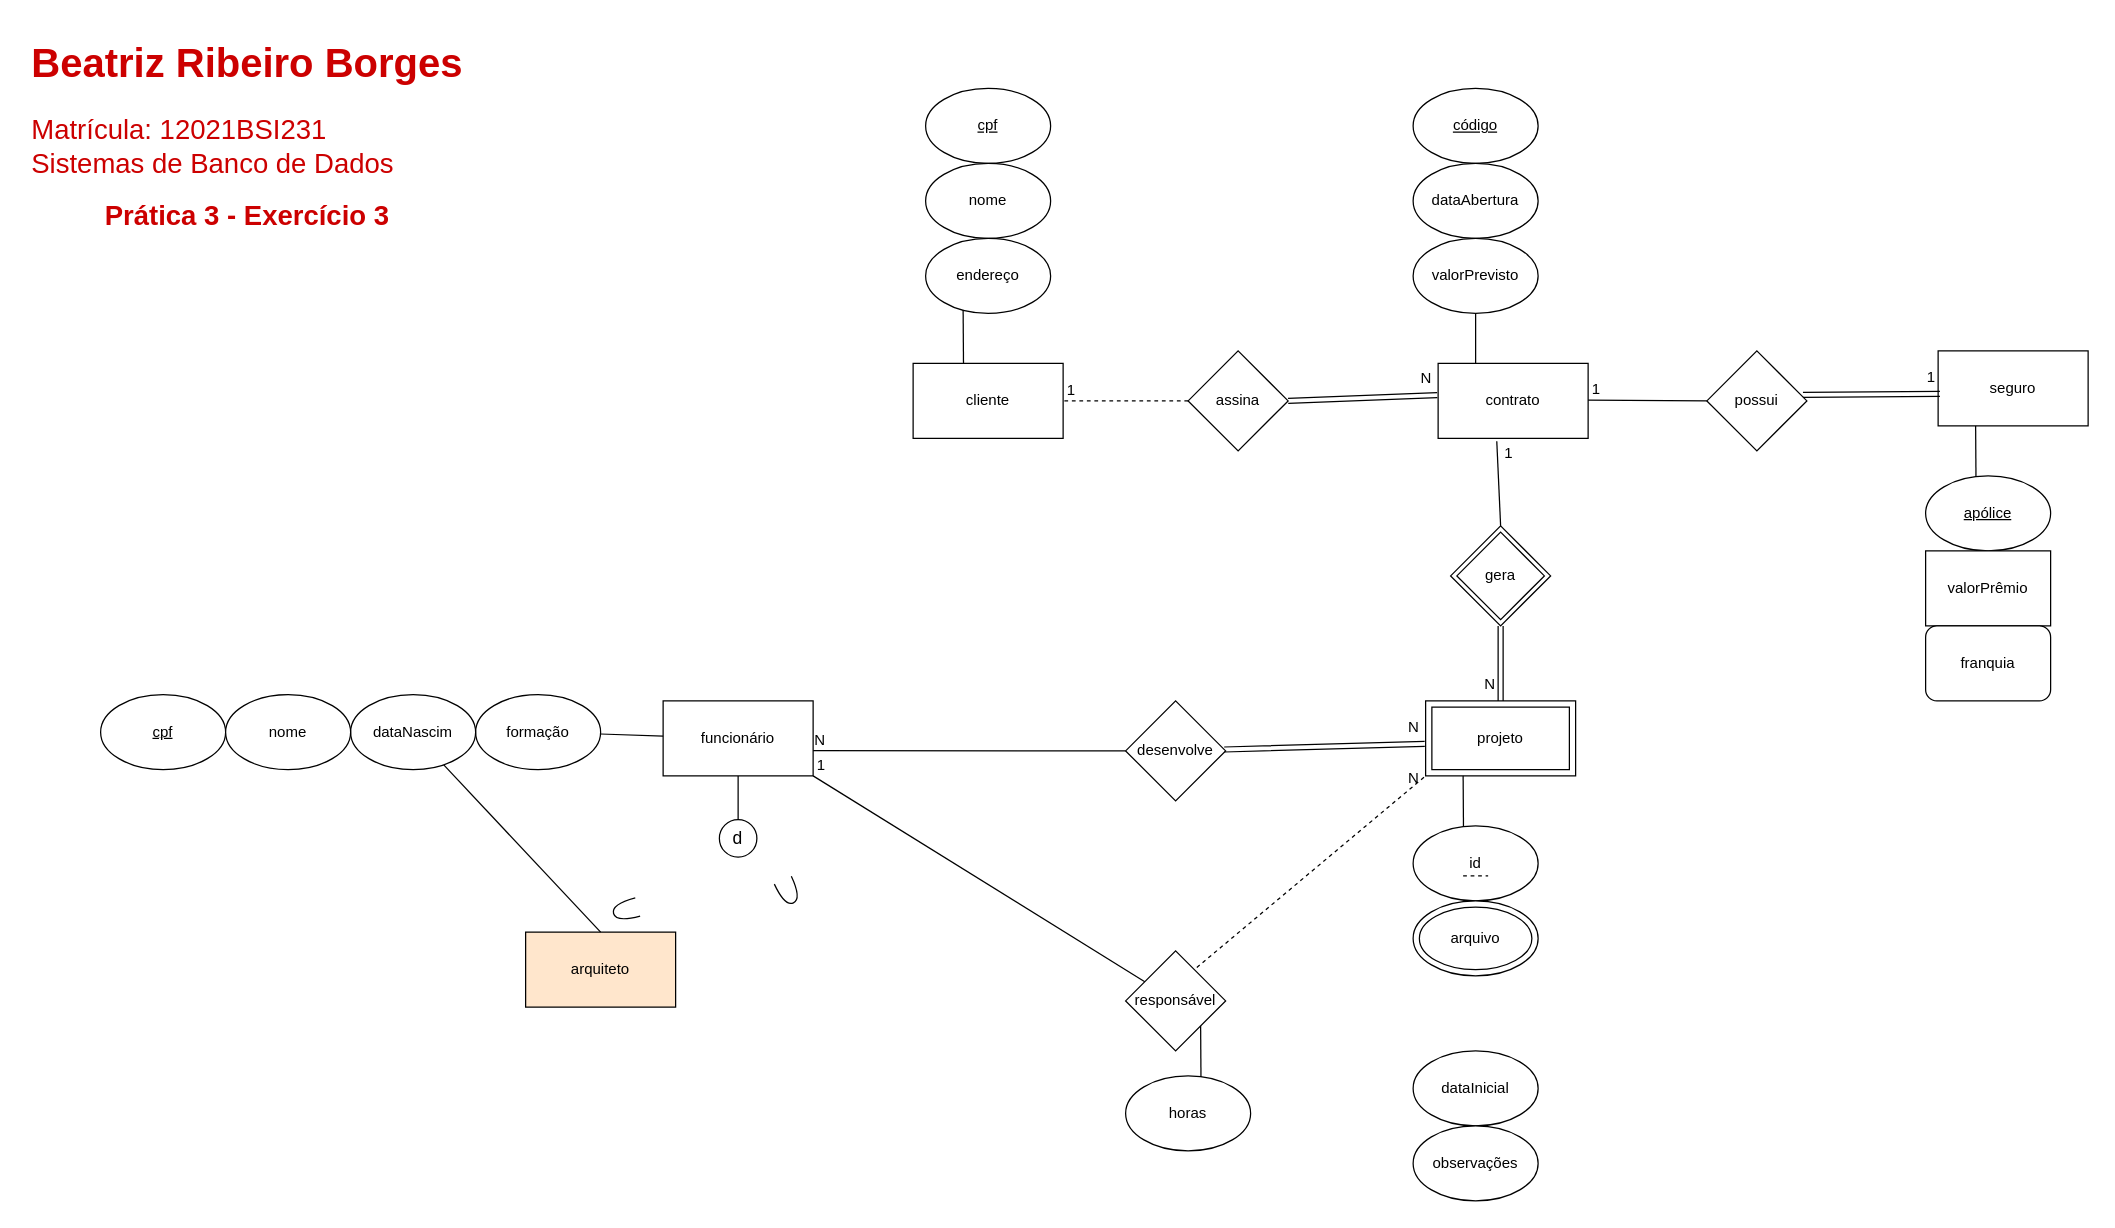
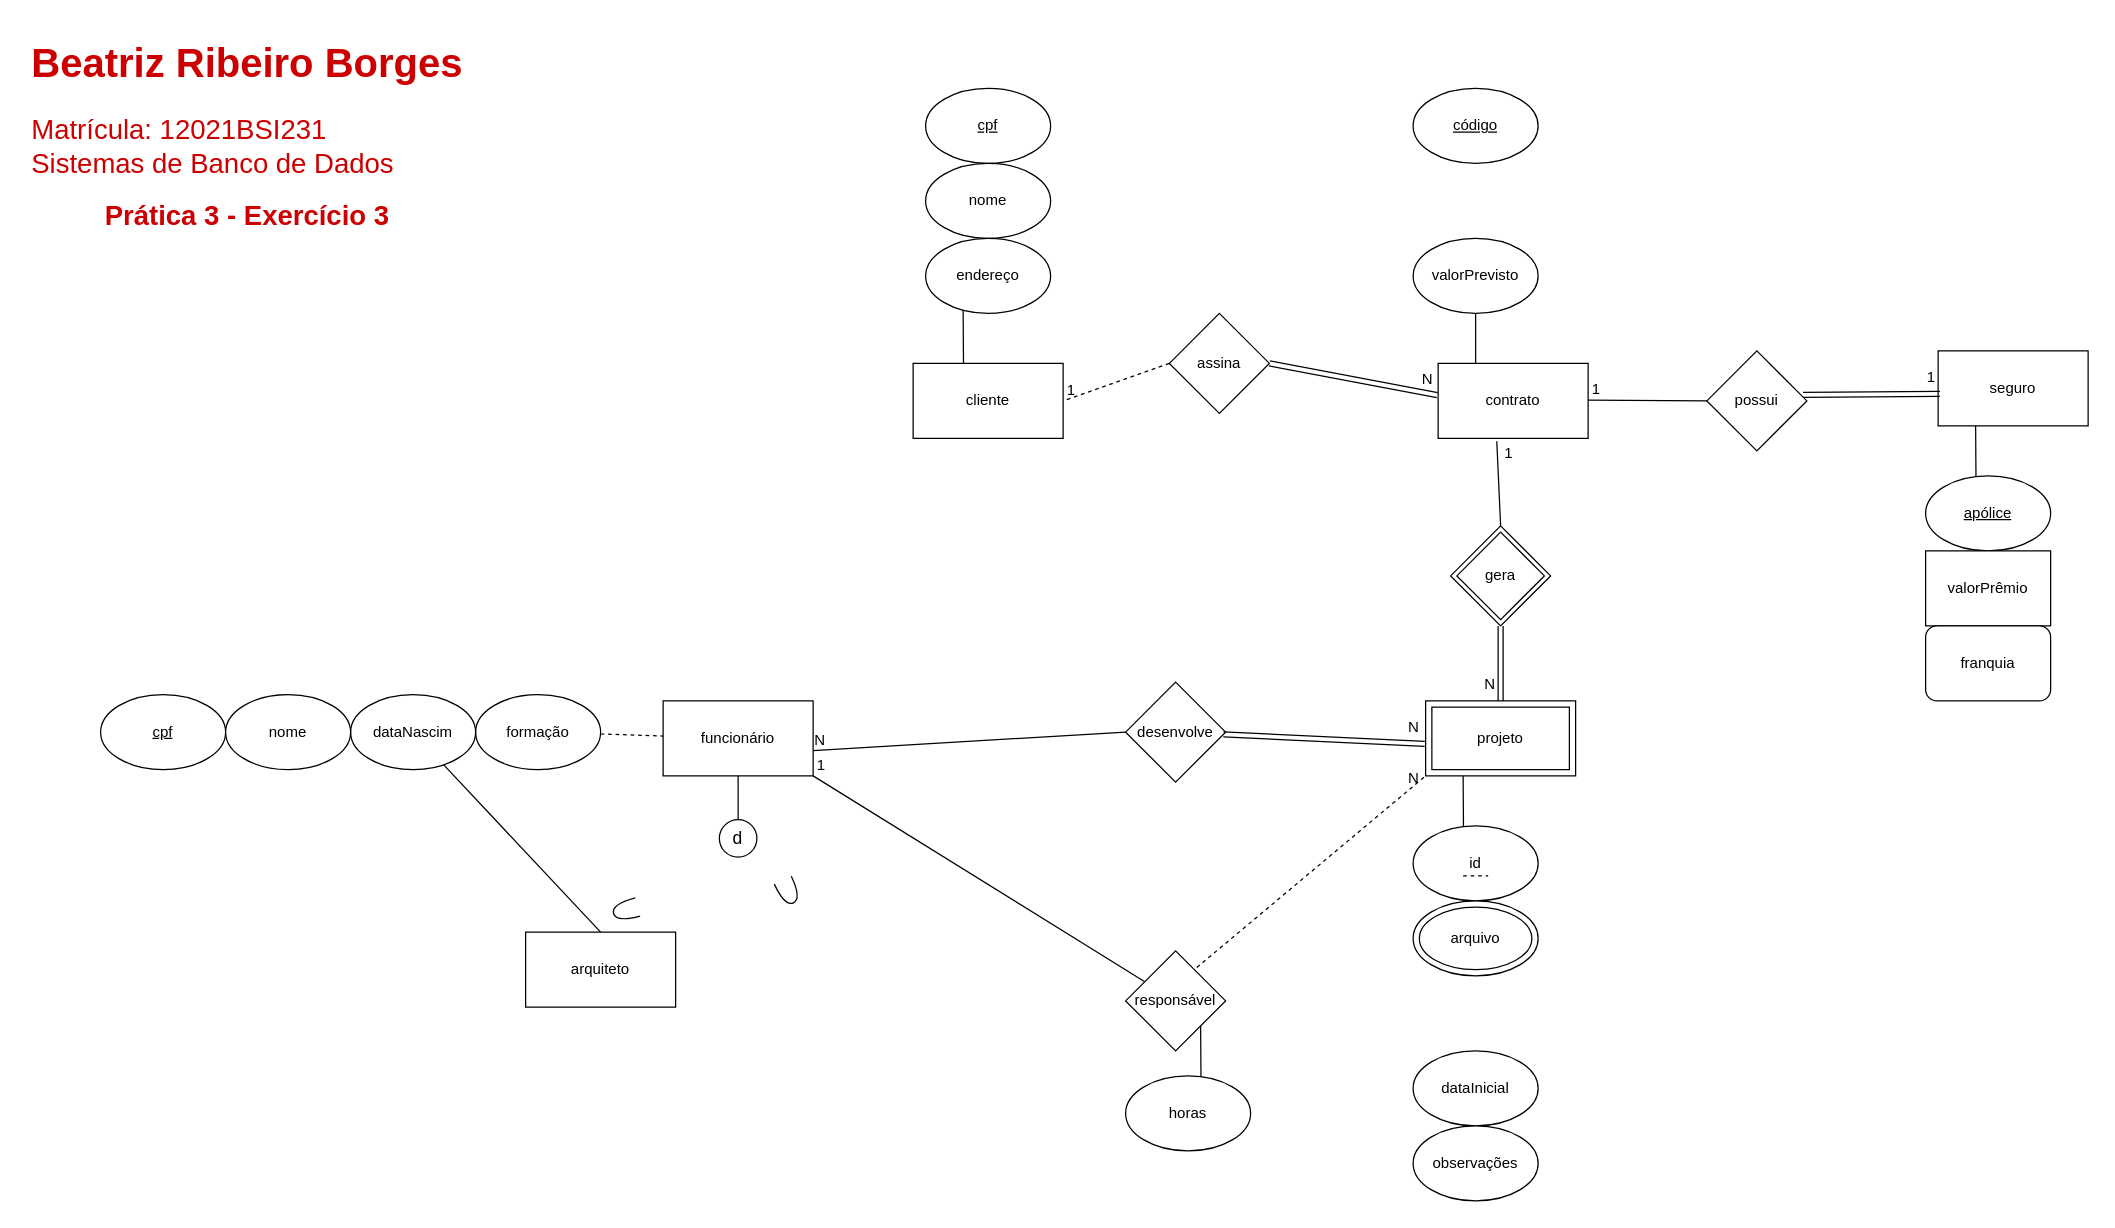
- <mxCell id="24" value="&lt;span&gt;dataAbertura&lt;/span&gt;" style="ellipse;whiteSpace=wrap;html=1;fontStyle=0" vertex="1" parent="1"><mxGeometry x="1130" y="130" width="100" height="60" as="geometry" /></mxCell>
- <mxCell id="40" value="assina" style="rhombus;whiteSpace=wrap;html=1;" vertex="1" parent="1"><mxGeometry x="950" y="280" width="80" height="80" as="geometry" /></mxCell>
+ <mxCell id="40" value="assina" style="rhombus;whiteSpace=wrap;html=1;" vertex="1" parent="1"><mxGeometry x="935" y="250" width="80" height="80" as="geometry" /></mxCell>
- <mxCell id="11" value="" style="endArrow=none;html=1;rounded=0;" edge="1" parent="1" source="12" target="3"><mxGeometry width="50" height="50" relative="1" as="geometry"><mxPoint x="955" y="547.5" as="sourcePoint" /><mxPoint x="590" y="550" as="targetPoint" /></mxGeometry></mxCell>
+ <mxCell id="11" value="" style="endArrow=none;html=1;rounded=0;dashed=1;" edge="1" parent="1" source="12" target="3"><mxGeometry width="50" height="50" relative="1" as="geometry"><mxPoint x="955" y="547.5" as="sourcePoint" /><mxPoint x="590" y="550" as="targetPoint" /></mxGeometry></mxCell>
- <mxCell id="43" value="desenvolve" style="rhombus;whiteSpace=wrap;html=1;" vertex="1" parent="1"><mxGeometry x="900" y="560" width="80" height="80" as="geometry" /></mxCell>
+ <mxCell id="43" value="desenvolve" style="rhombus;whiteSpace=wrap;html=1;" vertex="1" parent="1"><mxGeometry x="900" y="545" width="80" height="80" as="geometry" /></mxCell>
- <mxCell id="4" value="arquiteto" style="rounded=0;whiteSpace=wrap;html=1;fillColor=#ffe6cc;" vertex="1" parent="1"><mxGeometry x="420" y="745" width="120" height="60" as="geometry" /></mxCell>
+ <mxCell id="4" value="arquiteto" style="rounded=0;whiteSpace=wrap;html=1;" vertex="1" parent="1"><mxGeometry x="420" y="745" width="120" height="60" as="geometry" /></mxCell>
